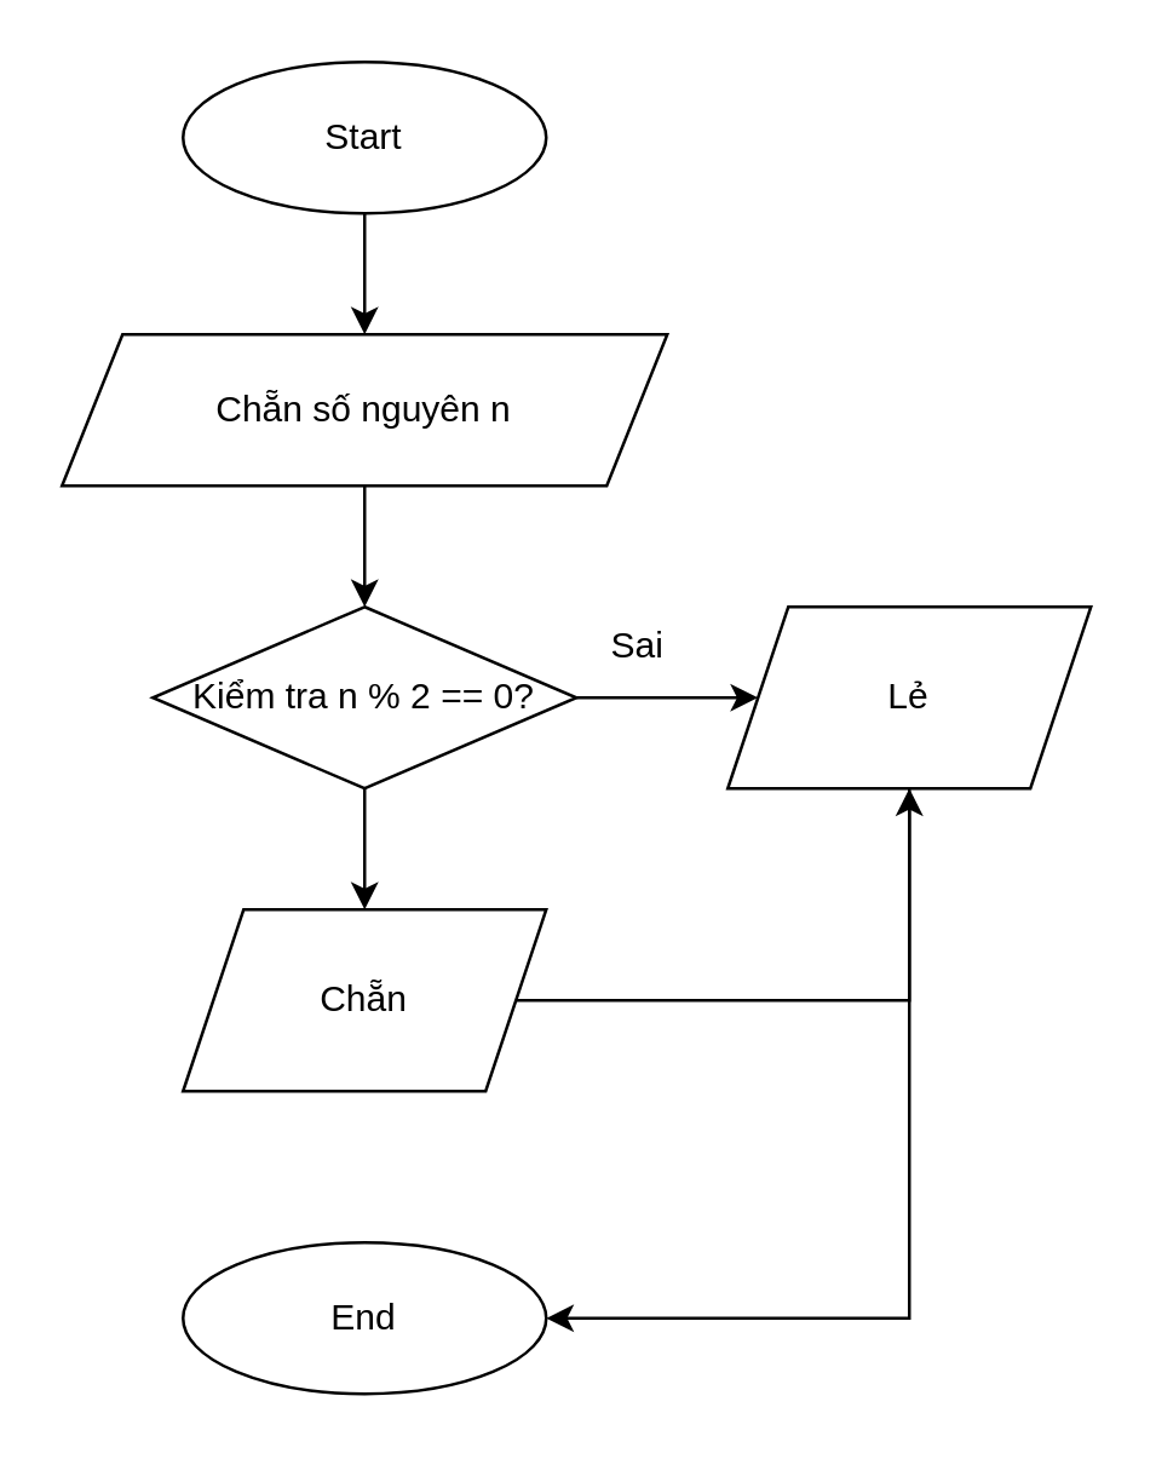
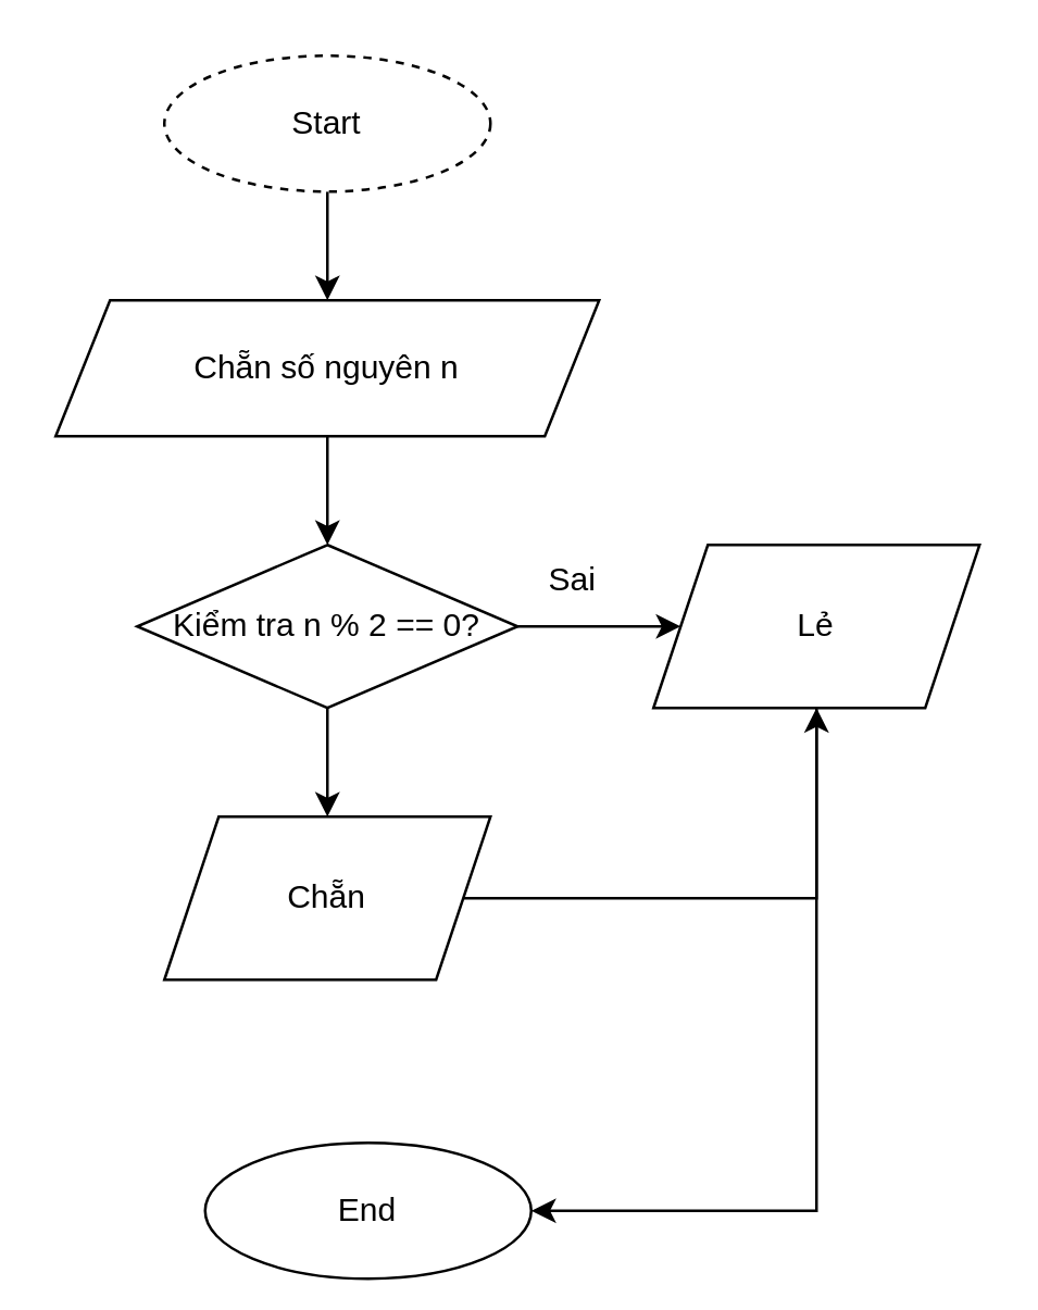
- <mxCell id="3" value="Start" style="ellipse;whiteSpace=wrap;html=1;" vertex="1" parent="1"><mxGeometry x="60" y="20" width="120" height="50" as="geometry" /></mxCell>
+ <mxCell id="3" value="Start" style="ellipse;whiteSpace=wrap;html=1;dashed=1;" vertex="1" parent="1"><mxGeometry x="60" y="20" width="120" height="50" as="geometry" /></mxCell>
- <mxCell id="14" value="End" style="ellipse;whiteSpace=wrap;html=1;" vertex="1" parent="1"><mxGeometry x="60" y="410" width="120" height="50" as="geometry" /></mxCell>
+ <mxCell id="14" value="End" style="ellipse;whiteSpace=wrap;html=1;" vertex="1" parent="1"><mxGeometry x="75" y="420" width="120" height="50" as="geometry" /></mxCell>
